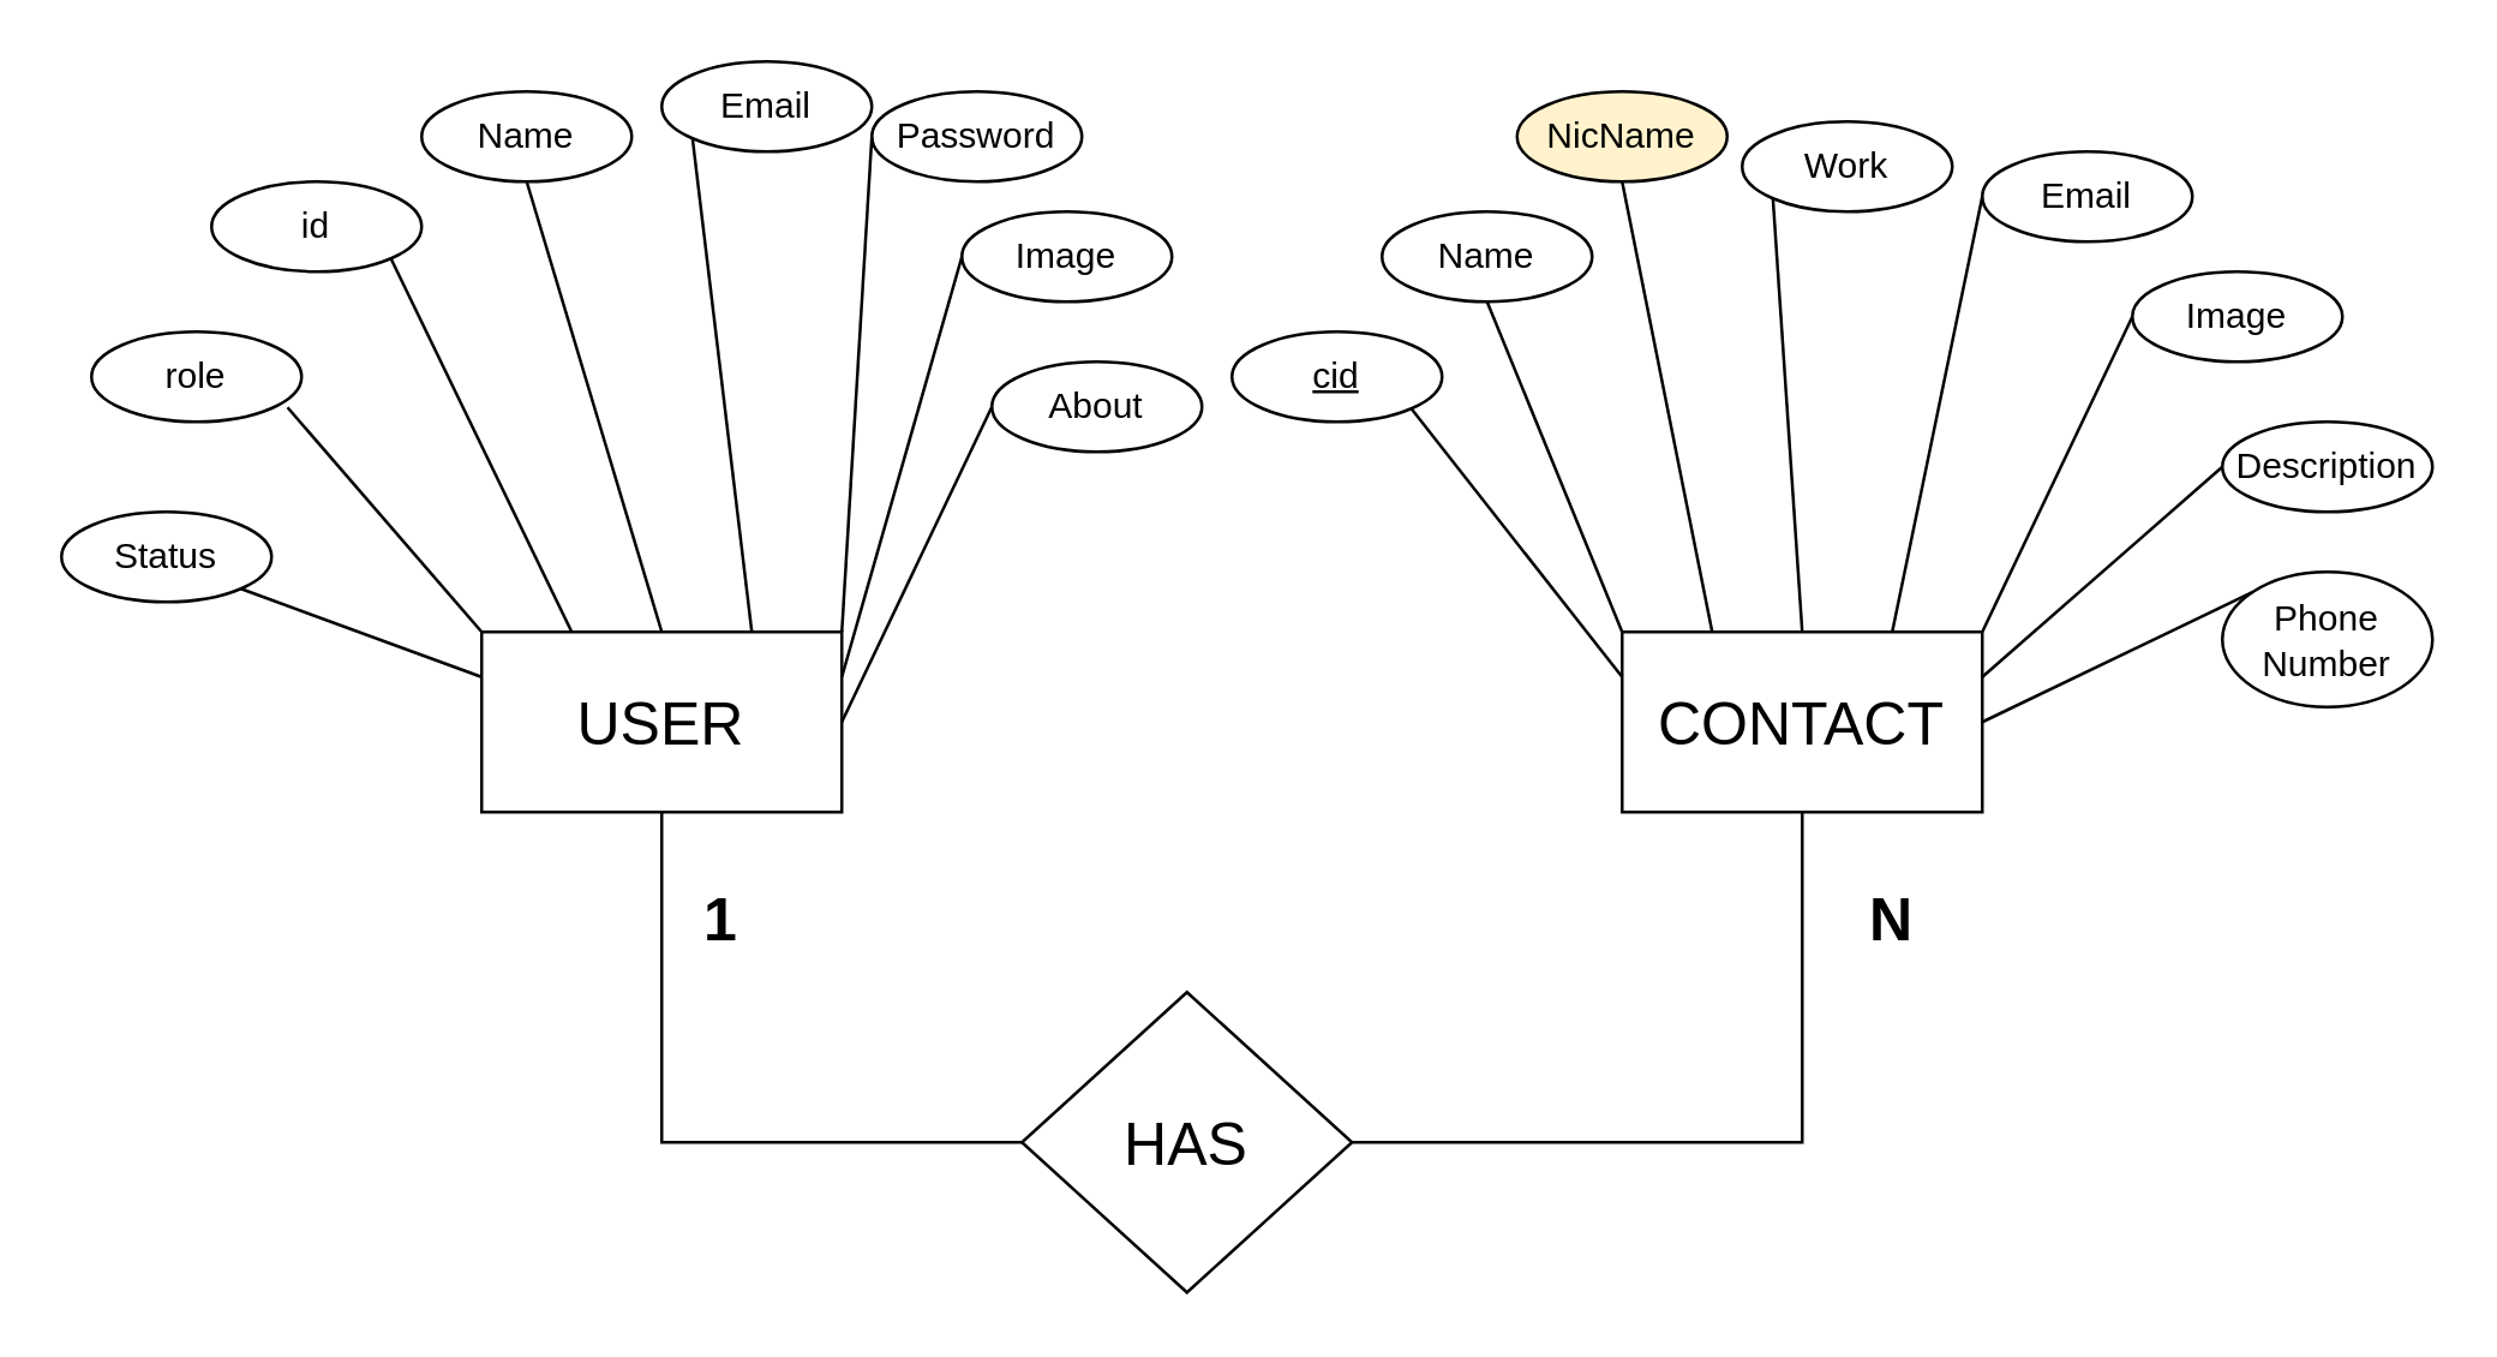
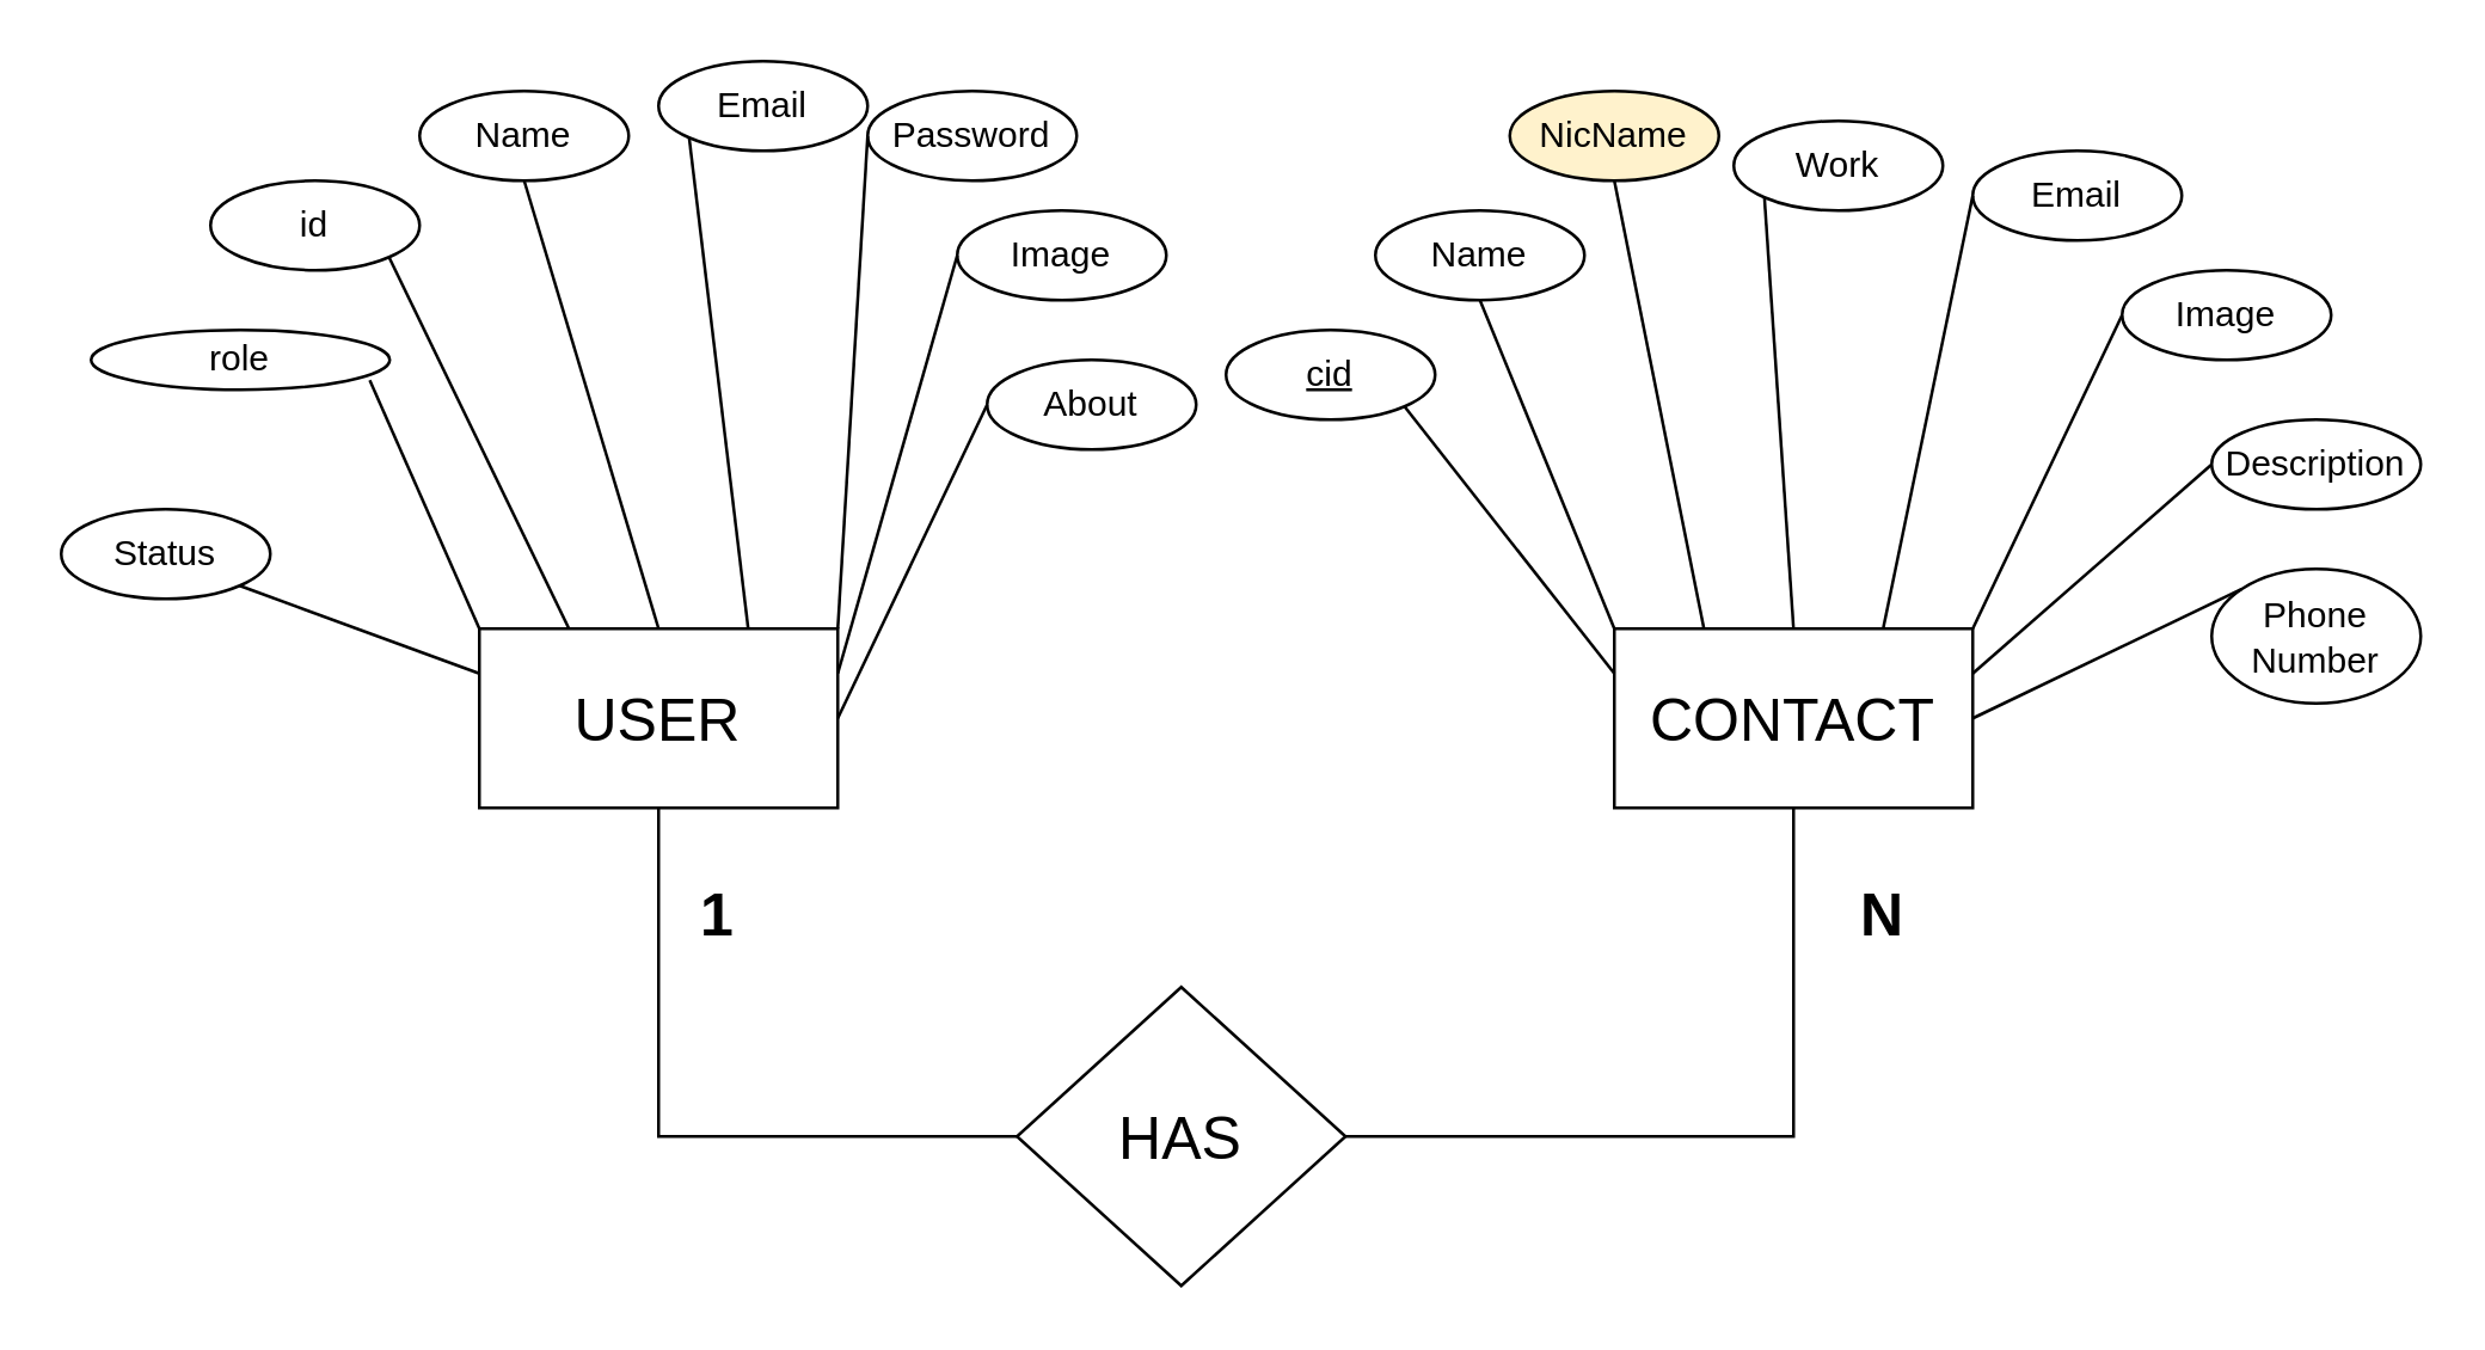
- <mxCell id="10" value="role" style="ellipse;whiteSpace=wrap;html=1;" vertex="1" parent="1"><mxGeometry x="30" y="110" width="70" height="30" as="geometry" /></mxCell>
+ <mxCell id="10" value="role" style="ellipse;whiteSpace=wrap;html=1;" vertex="1" parent="1"><mxGeometry x="30" y="110" width="100" height="20" as="geometry" /></mxCell>
